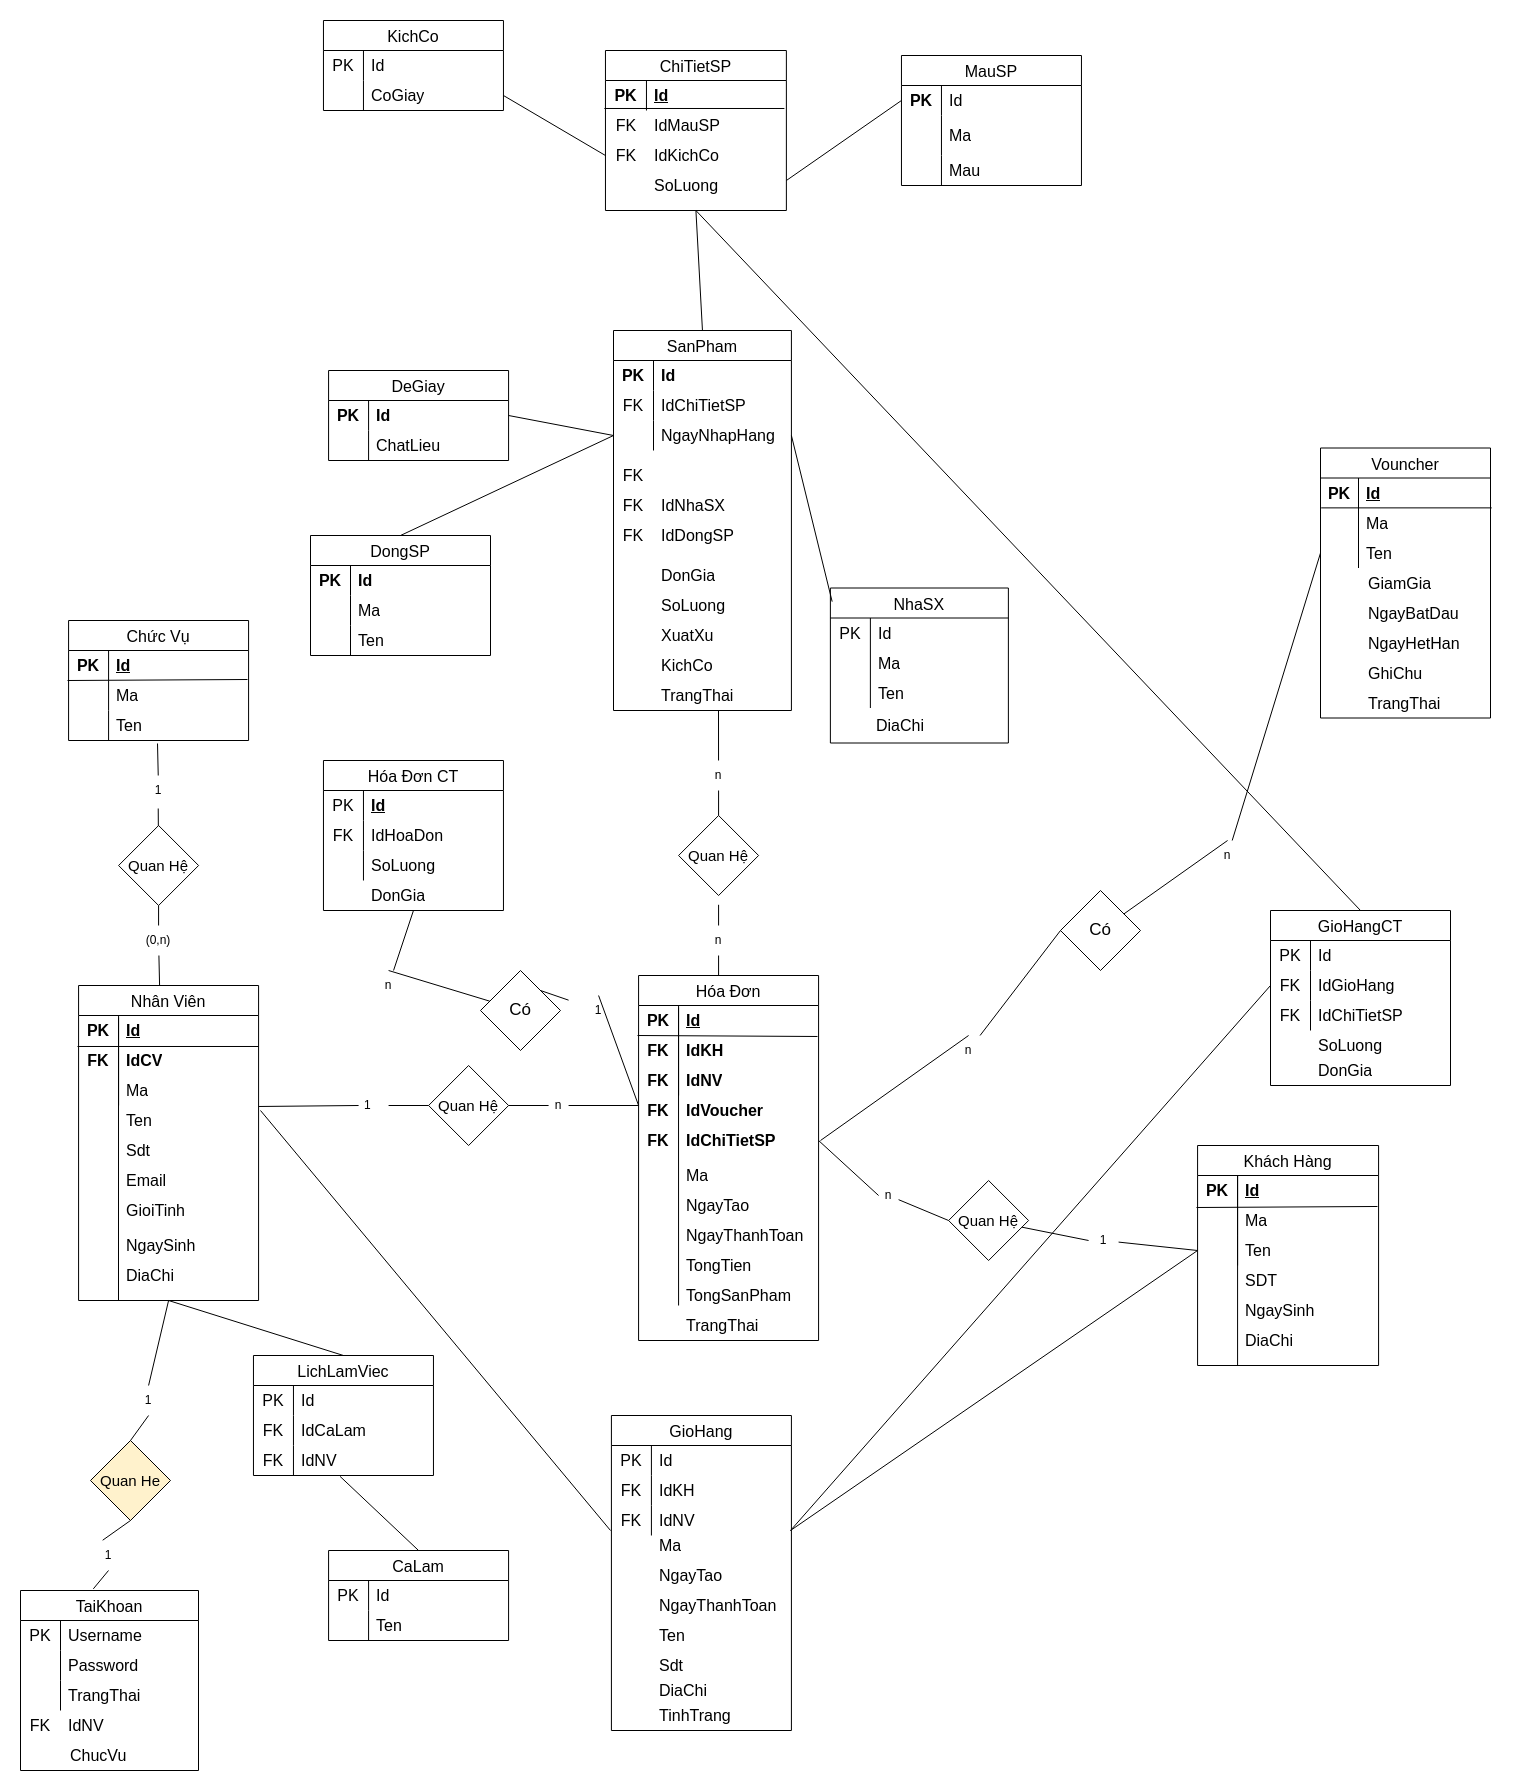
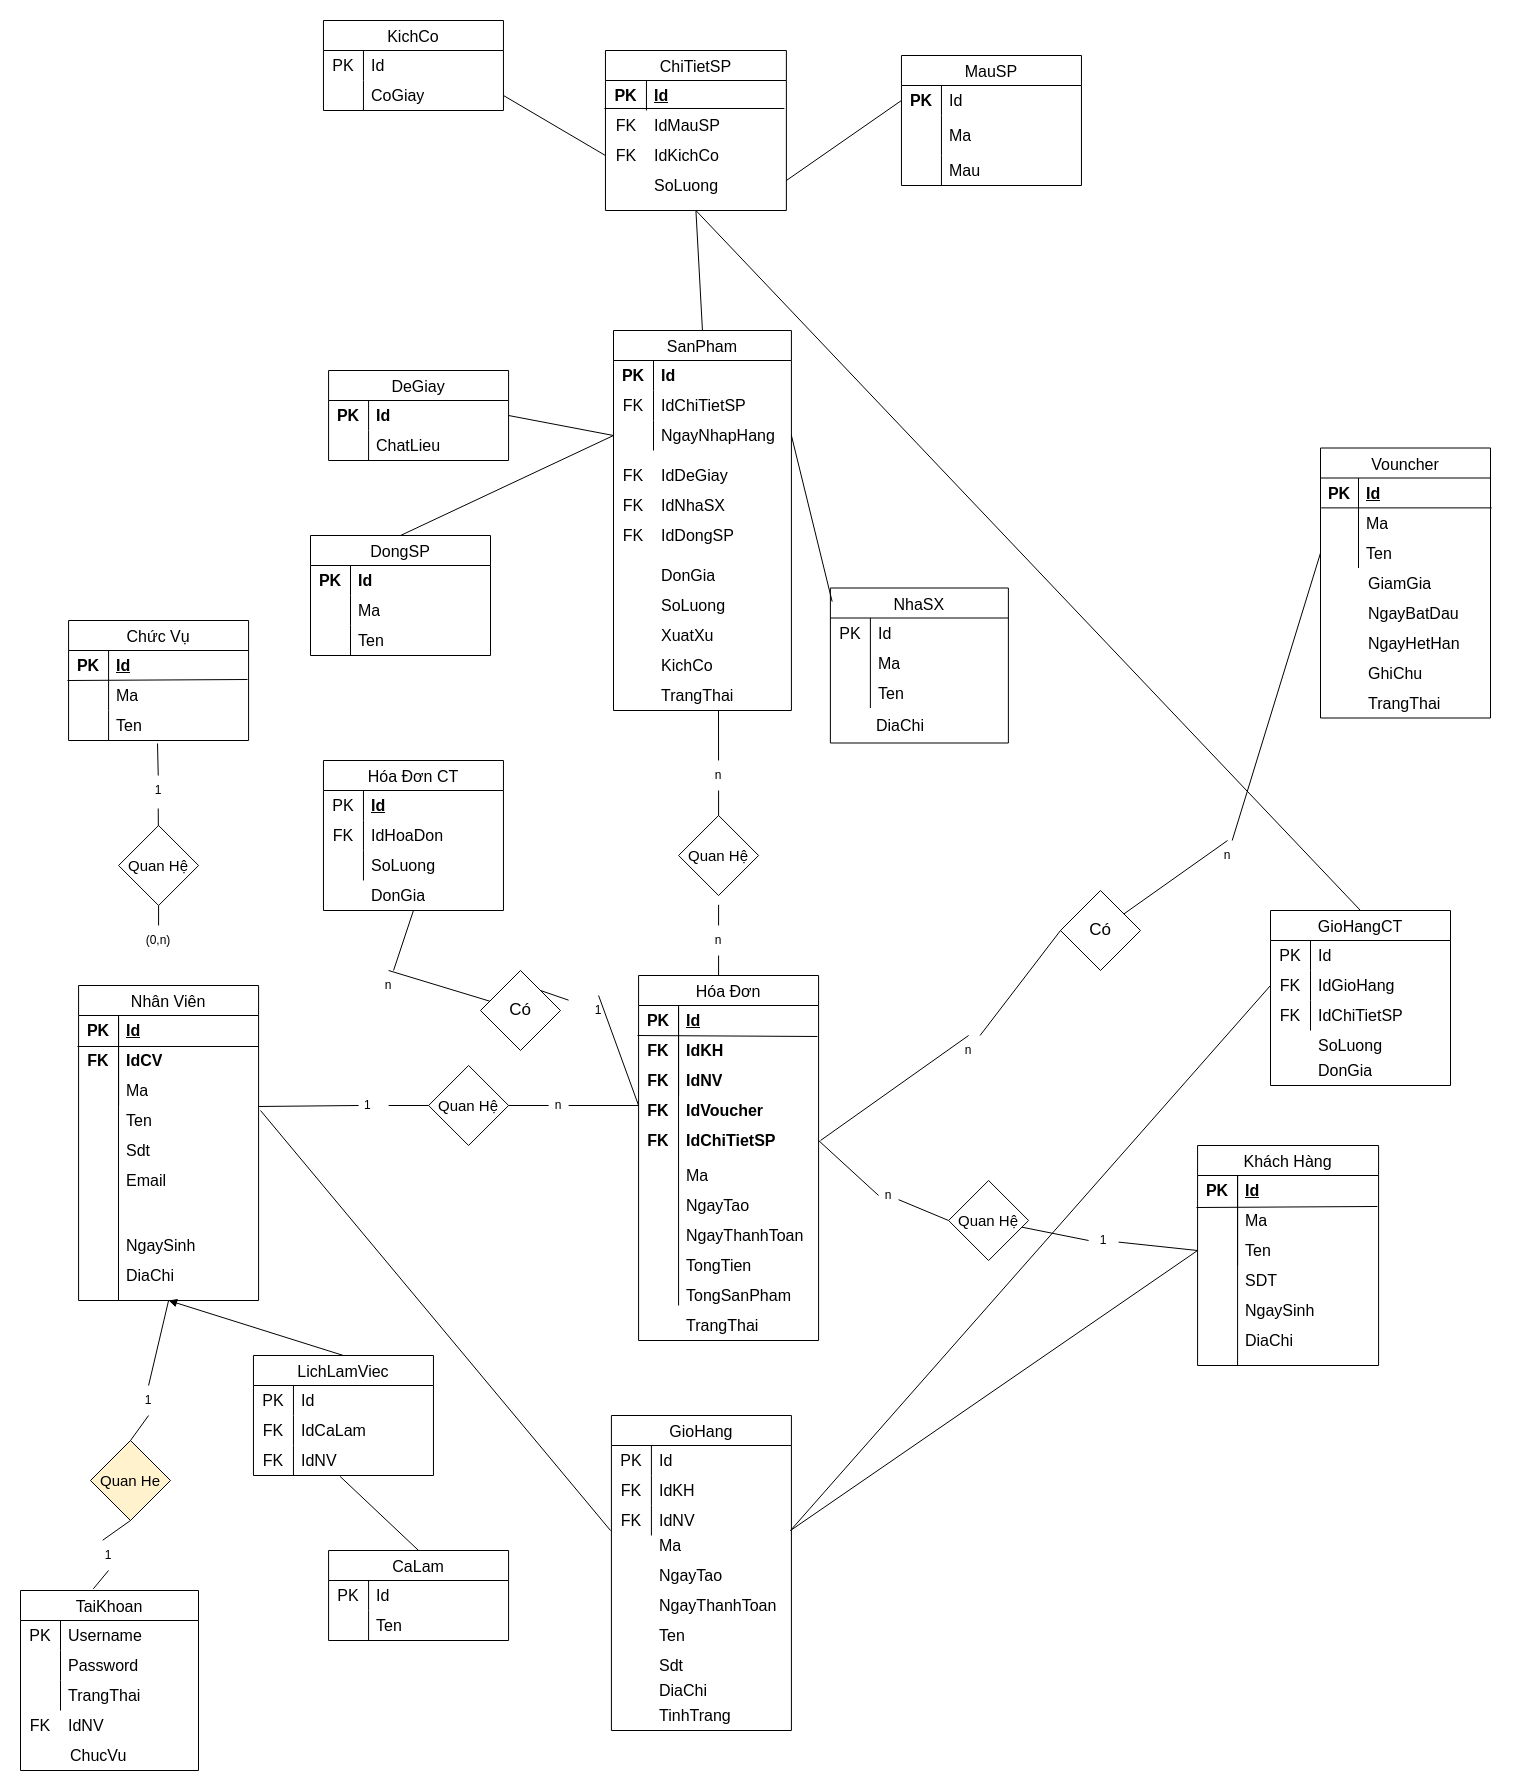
+ <mxCell id="263" value="IdDeGiay" style="shape=partialRectangle;html=1;whiteSpace=wrap;connectable=0;fillColor=none;top=0;left=0;bottom=0;right=0;align=left;spacingLeft=6;overflow=hidden;strokeColor=inherit;fontSize=16;" parent="1" vertex="1"><mxGeometry x="652.92" y="460" width="138" height="30" as="geometry"><mxRectangle width="138" height="30" as="alternateBounds" /></mxGeometry></mxCell>
- <mxCell id="26" value="" style="endArrow=none;html=1;rounded=0;entryX=0.45;entryY=0;entryDx=0;entryDy=0;entryPerimeter=0;" parent="1" source="28" target="104" edge="1"><mxGeometry width="50" height="50" relative="1" as="geometry"><mxPoint x="328.08" y="945" as="sourcePoint" /><mxPoint x="288.08" y="975" as="targetPoint" /></mxGeometry></mxCell>
- <mxCell id="122" value="GioiTinh" style="shape=partialRectangle;html=1;whiteSpace=wrap;connectable=0;fillColor=none;top=0;left=0;bottom=0;right=0;align=left;spacingLeft=6;overflow=hidden;strokeColor=inherit;fontSize=16;" parent="1" vertex="1"><mxGeometry x="118.08" y="1195" width="140" height="30" as="geometry"><mxRectangle width="140" height="30" as="alternateBounds" /></mxGeometry></mxCell>
- <mxCell id="325" value="" style="endArrow=none;html=1;rounded=0;entryX=0.5;entryY=1;entryDx=0;entryDy=0;exitX=0.5;exitY=0;exitDx=0;exitDy=0;" edge="1" parent="1" source="315" target="104"><mxGeometry width="50" height="50" relative="1" as="geometry"><mxPoint x="290" y="1340" as="sourcePoint" /><mxPoint x="340" y="1290" as="targetPoint" /></mxGeometry></mxCell>
+ <mxCell id="325" value="" style="endArrow=block;html=1;rounded=0;entryX=0.5;entryY=1;entryDx=0;entryDy=0;exitX=0.5;exitY=0;exitDx=0;exitDy=0;" edge="1" parent="1" source="315" target="104"><mxGeometry width="50" height="50" relative="1" as="geometry"><mxPoint x="290" y="1340" as="sourcePoint" /><mxPoint x="340" y="1290" as="targetPoint" /></mxGeometry></mxCell>
